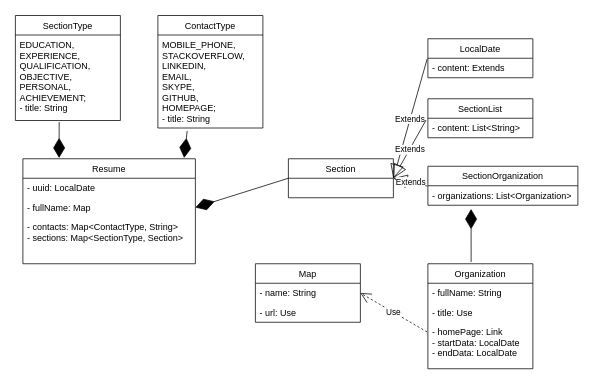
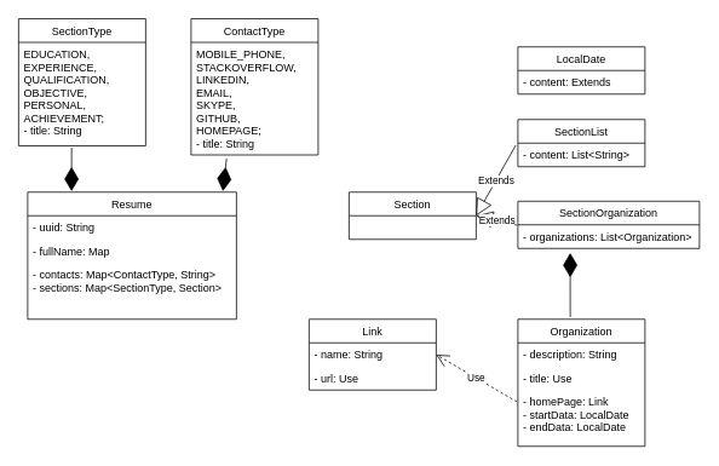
- <mxCell id="9" value="Extends" style="endArrow=block;endSize=16;endFill=0;html=1;rounded=0;exitX=-0.007;exitY=0.038;exitDx=0;exitDy=0;exitPerimeter=0;entryX=1;entryY=0.5;entryDx=0;entryDy=0;" edge="1" parent="1" source="4" target="2"><mxGeometry width="160" relative="1" as="geometry"><mxPoint x="460" y="361" as="sourcePoint" /><mxPoint x="480" y="201" as="targetPoint" /></mxGeometry></mxCell>
- <mxCell id="22" value="- uuid: LocalDate" style="text;strokeColor=none;fillColor=none;align=left;verticalAlign=top;spacingLeft=4;spacingRight=4;overflow=hidden;rotatable=0;points=[[0,0.5],[1,0.5]];portConstraint=eastwest;" vertex="1" parent="21"><mxGeometry y="26" width="230" height="26" as="geometry" /></mxCell>
+ <mxCell id="22" value="- uuid: String" style="text;strokeColor=none;fillColor=none;align=left;verticalAlign=top;spacingLeft=4;spacingRight=4;overflow=hidden;rotatable=0;points=[[0,0.5],[1,0.5]];portConstraint=eastwest;" vertex="1" parent="21"><mxGeometry y="26" width="230" height="26" as="geometry" /></mxCell>
- <mxCell id="25" value="" style="endArrow=diamondThin;endFill=1;endSize=24;html=1;rounded=0;exitX=0;exitY=0.5;exitDx=0;exitDy=0;entryX=1;entryY=0.5;entryDx=0;entryDy=0;" edge="1" parent="1" source="2" target="23"><mxGeometry width="160" relative="1" as="geometry"><mxPoint x="130" y="411" as="sourcePoint" /><mxPoint x="290" y="411" as="targetPoint" /></mxGeometry></mxCell>
- <mxCell id="17" value="Map" style="swimlane;fontStyle=0;childLayout=stackLayout;horizontal=1;startSize=26;fillColor=none;horizontalStack=0;resizeParent=1;resizeParentMax=0;resizeLast=0;collapsible=1;marginBottom=0;" vertex="1" parent="1"><mxGeometry x="340" y="351" width="140" height="78" as="geometry" /></mxCell>
+ <mxCell id="17" value="Link" style="swimlane;fontStyle=0;childLayout=stackLayout;horizontal=1;startSize=26;fillColor=none;horizontalStack=0;resizeParent=1;resizeParentMax=0;resizeLast=0;collapsible=1;marginBottom=0;" vertex="1" parent="1"><mxGeometry x="340" y="351" width="140" height="78" as="geometry" /></mxCell>
- <mxCell id="13" value="- fullName: String" style="text;strokeColor=none;fillColor=none;align=left;verticalAlign=top;spacingLeft=4;spacingRight=4;overflow=hidden;rotatable=0;points=[[0,0.5],[1,0.5]];portConstraint=eastwest;" vertex="1" parent="12"><mxGeometry y="26" width="140" height="26" as="geometry" /></mxCell>
+ <mxCell id="13" value="- description: String" style="text;strokeColor=none;fillColor=none;align=left;verticalAlign=top;spacingLeft=4;spacingRight=4;overflow=hidden;rotatable=0;points=[[0,0.5],[1,0.5]];portConstraint=eastwest;" vertex="1" parent="12"><mxGeometry y="26" width="140" height="26" as="geometry" /></mxCell>
